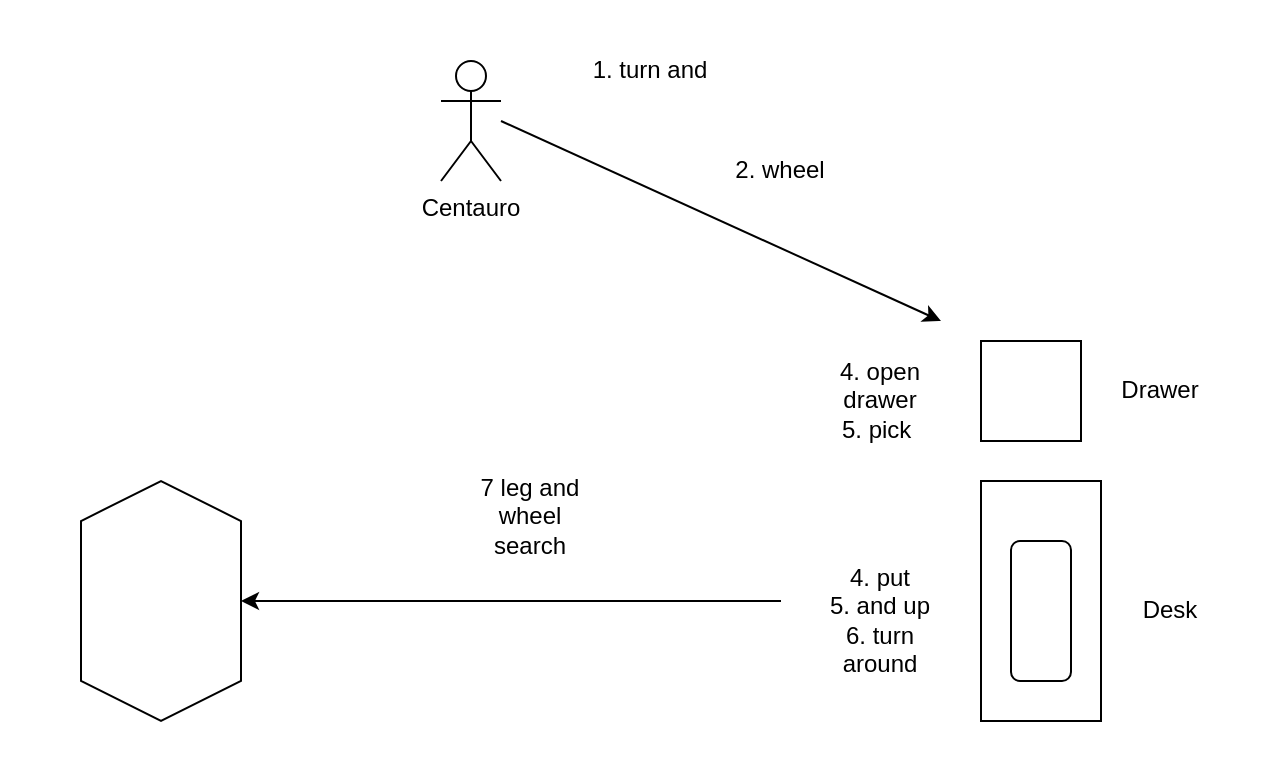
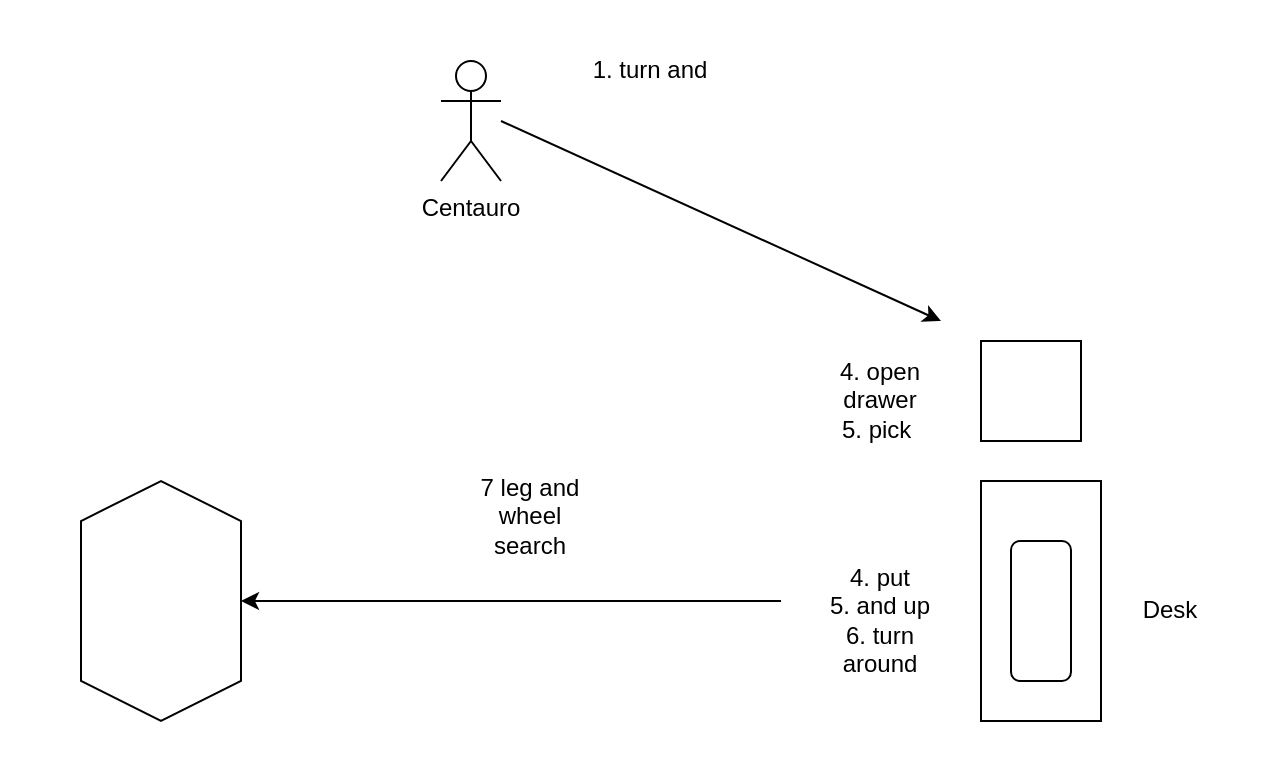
- <mxCell id="11" value="2. wheel" style="text;html=1;strokeColor=none;fillColor=none;align=center;verticalAlign=middle;whiteSpace=wrap;rounded=0;" parent="1" vertex="1"><mxGeometry x="360" y="70" width="60" height="30" as="geometry" /></mxCell>
- <mxCell id="10" value="Drawer" style="text;html=1;strokeColor=none;fillColor=none;align=center;verticalAlign=middle;whiteSpace=wrap;rounded=0;" parent="8" vertex="1"><mxGeometry x="60" y="10" width="60" height="30" as="geometry" /></mxCell>
